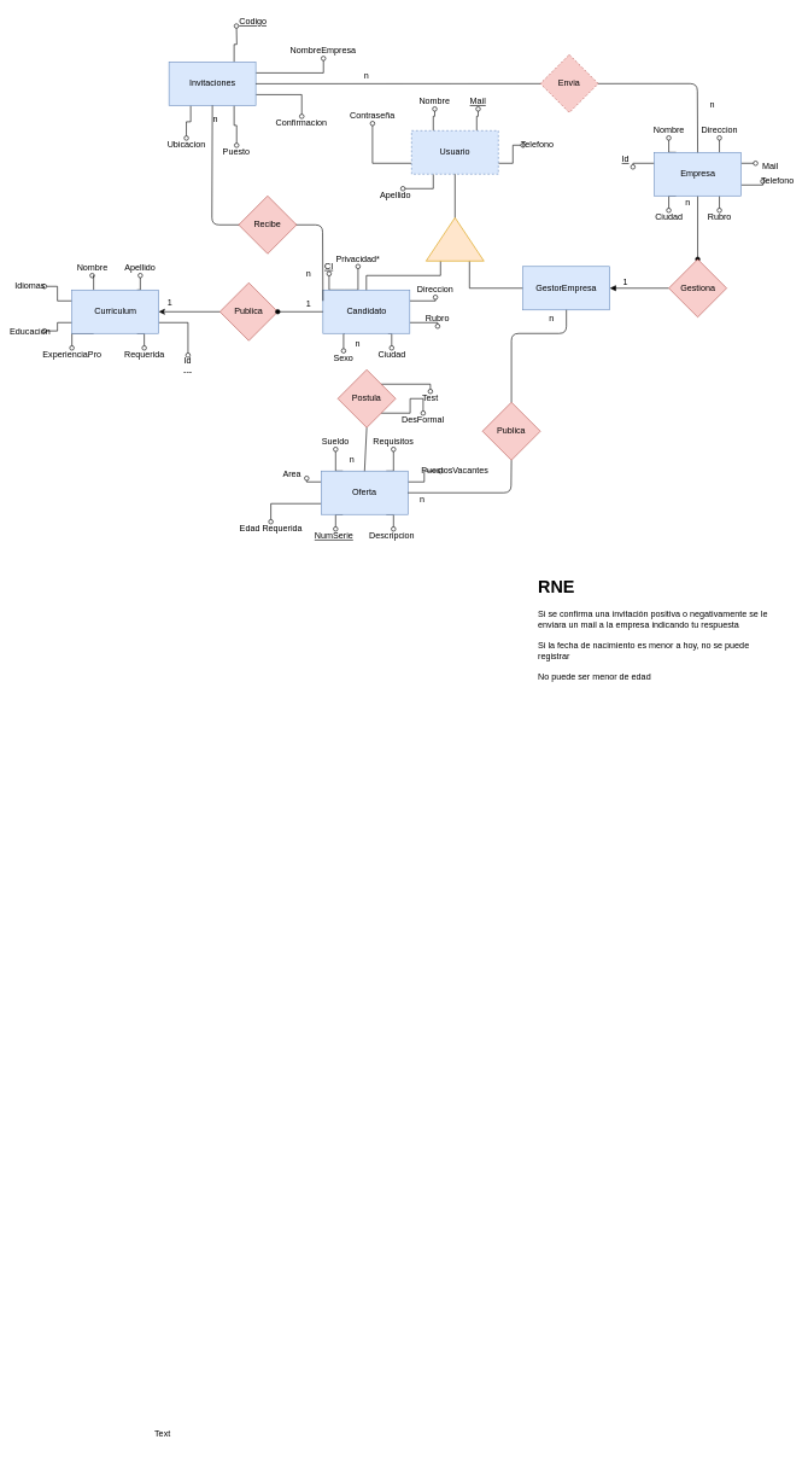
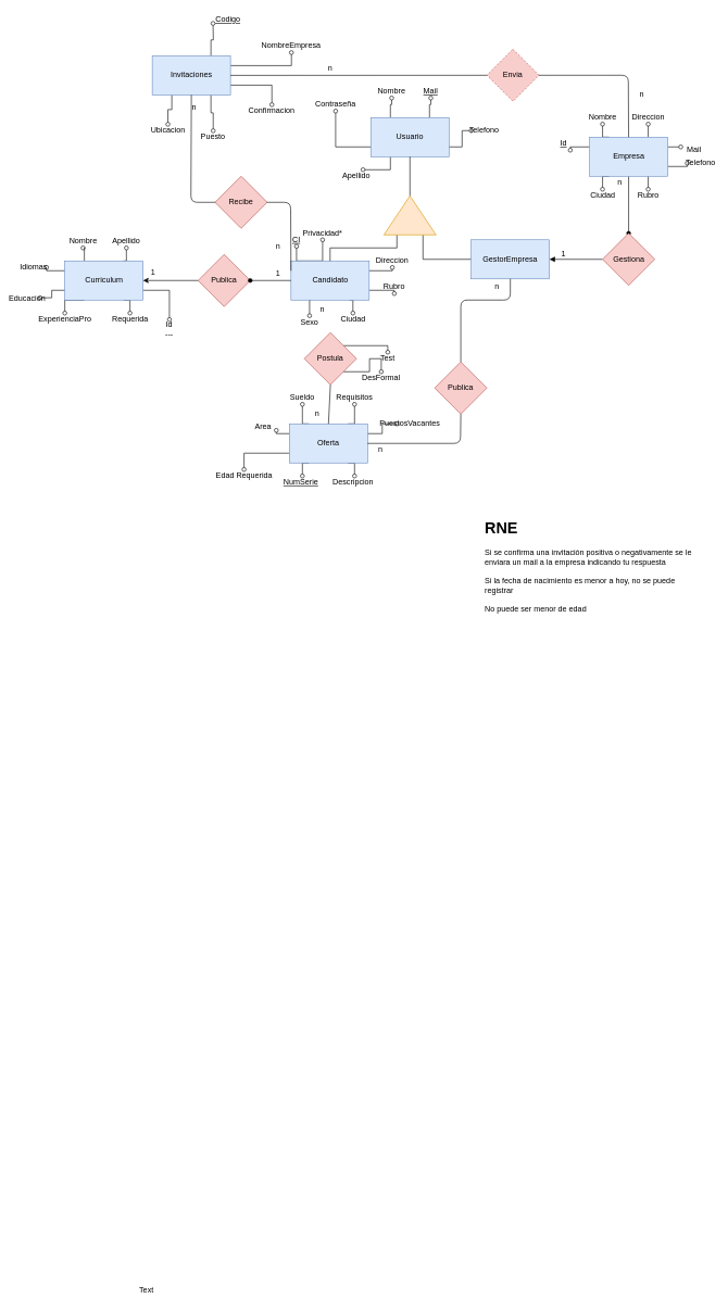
- <mxCell id="49" value="Usuario" style="rounded=0;whiteSpace=wrap;html=1;fillColor=#dae8fc;strokeColor=#6c8ebf;dashed=1;" parent="1" vertex="1"><mxGeometry x="568" y="180" width="120" height="60" as="geometry" /></mxCell>
+ <mxCell id="49" value="Usuario" style="rounded=0;whiteSpace=wrap;html=1;fillColor=#dae8fc;strokeColor=#6c8ebf;" parent="1" vertex="1"><mxGeometry x="568" y="180" width="120" height="60" as="geometry" /></mxCell>
- <mxCell id="90" value="Idiomas" style="text;html=1;strokeColor=none;fillColor=none;align=center;verticalAlign=middle;whiteSpace=wrap;rounded=0;" parent="1" vertex="1"><mxGeometry x="20.5" y="385" width="40" height="20" as="geometry" /></mxCell>
+ <mxCell id="90" value="Idiomas" style="text;html=1;strokeColor=none;fillColor=none;align=center;verticalAlign=middle;whiteSpace=wrap;rounded=0;" parent="1" vertex="1"><mxGeometry x="30.5" y="400" width="40" height="20" as="geometry" /></mxCell>
